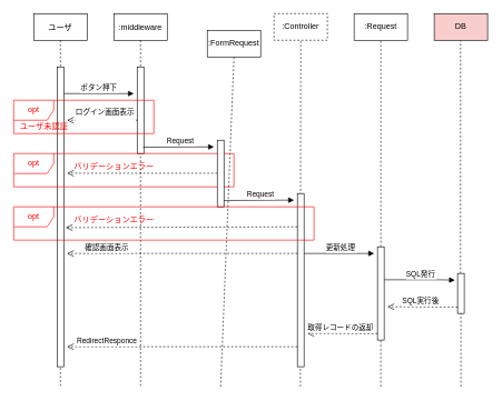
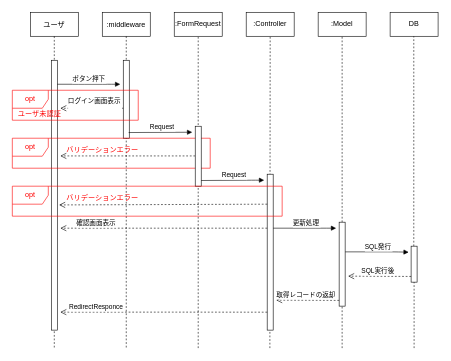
- <mxCell id="12" value="&lt;font style=&quot;vertical-align: inherit&quot;&gt;&lt;font style=&quot;vertical-align: inherit&quot;&gt;:Controller&lt;/font&gt;&lt;/font&gt;" style="rounded=0;whiteSpace=wrap;html=1;dashed=1;" vertex="1" parent="1"><mxGeometry x="410" y="20" width="80" height="40" as="geometry" /></mxCell>
+ <mxCell id="12" value="&lt;font style=&quot;vertical-align: inherit&quot;&gt;&lt;font style=&quot;vertical-align: inherit&quot;&gt;:Controller&lt;/font&gt;&lt;/font&gt;" style="rounded=0;whiteSpace=wrap;html=1;" vertex="1" parent="1"><mxGeometry x="410" y="20" width="80" height="40" as="geometry" /></mxCell>
- <mxCell id="13" value="&lt;font style=&quot;vertical-align: inherit&quot;&gt;&lt;font style=&quot;vertical-align: inherit&quot;&gt;:Request&lt;/font&gt;&lt;/font&gt;" style="whiteSpace=wrap;html=1;rounded=0;" vertex="1" parent="1"><mxGeometry x="530" y="20" width="80" height="40" as="geometry" /></mxCell>
+ <mxCell id="13" value="&lt;font style=&quot;vertical-align: inherit&quot;&gt;&lt;font style=&quot;vertical-align: inherit&quot;&gt;:Model&lt;/font&gt;&lt;/font&gt;" style="whiteSpace=wrap;html=1;rounded=0;" vertex="1" parent="1"><mxGeometry x="530" y="20" width="80" height="40" as="geometry" /></mxCell>
- <mxCell id="14" value="&lt;font style=&quot;vertical-align: inherit&quot;&gt;&lt;font style=&quot;vertical-align: inherit&quot;&gt;DB&lt;/font&gt;&lt;/font&gt;" style="whiteSpace=wrap;html=1;rounded=0;fillColor=#f8cecc;" vertex="1" parent="1"><mxGeometry x="650" y="20" width="80" height="40" as="geometry" /></mxCell>
+ <mxCell id="14" value="&lt;font style=&quot;vertical-align: inherit&quot;&gt;&lt;font style=&quot;vertical-align: inherit&quot;&gt;DB&lt;/font&gt;&lt;/font&gt;" style="whiteSpace=wrap;html=1;rounded=0;" vertex="1" parent="1"><mxGeometry x="650" y="20" width="80" height="40" as="geometry" /></mxCell>
- <mxCell id="11" value="&lt;font style=&quot;vertical-align: inherit&quot;&gt;&lt;font style=&quot;vertical-align: inherit&quot;&gt;:FormRequest&lt;/font&gt;&lt;/font&gt;" style="rounded=0;whiteSpace=wrap;html=1;" vertex="1" parent="1"><mxGeometry x="310" y="45" width="80" height="40" as="geometry" /></mxCell>
+ <mxCell id="11" value="&lt;font style=&quot;vertical-align: inherit&quot;&gt;&lt;font style=&quot;vertical-align: inherit&quot;&gt;:FormRequest&lt;/font&gt;&lt;/font&gt;" style="rounded=0;whiteSpace=wrap;html=1;" vertex="1" parent="1"><mxGeometry x="290" y="20" width="80" height="40" as="geometry" /></mxCell>
